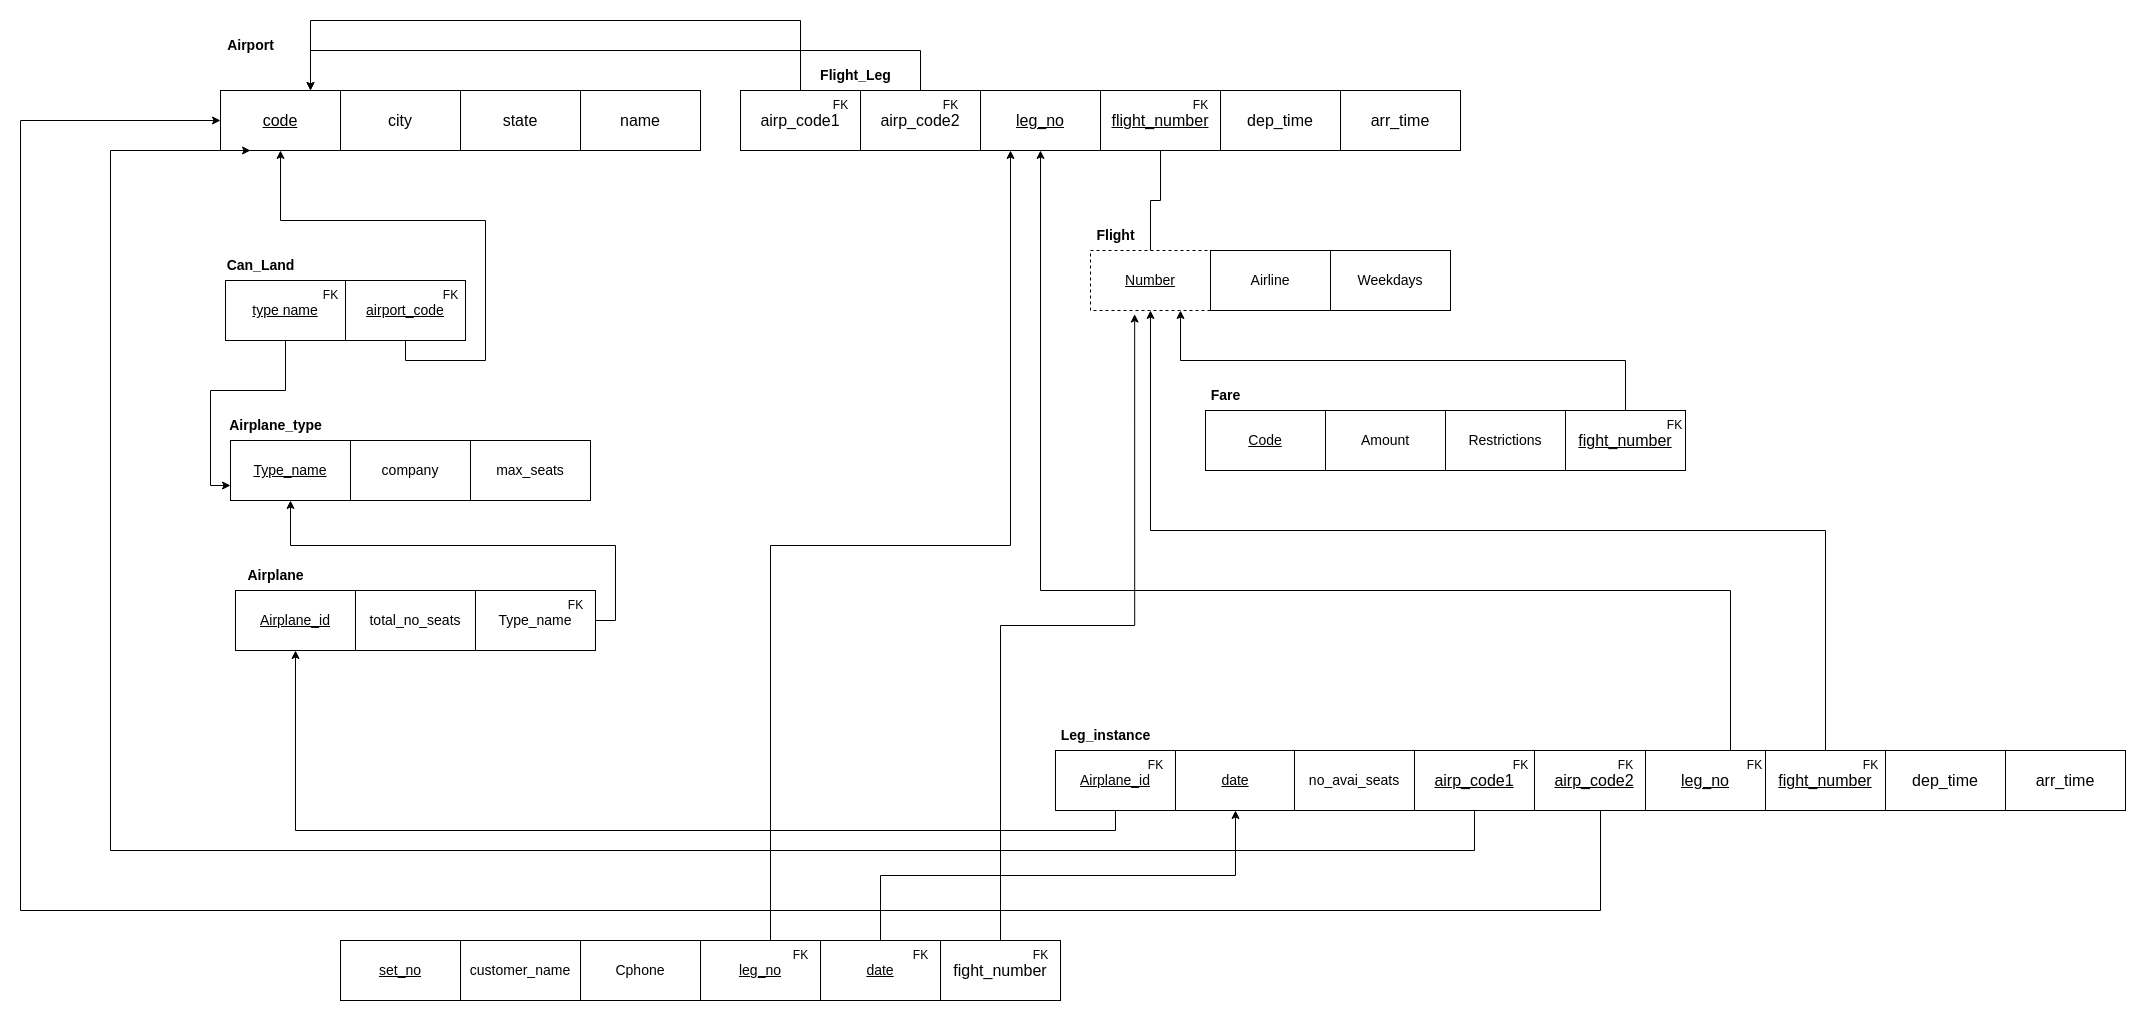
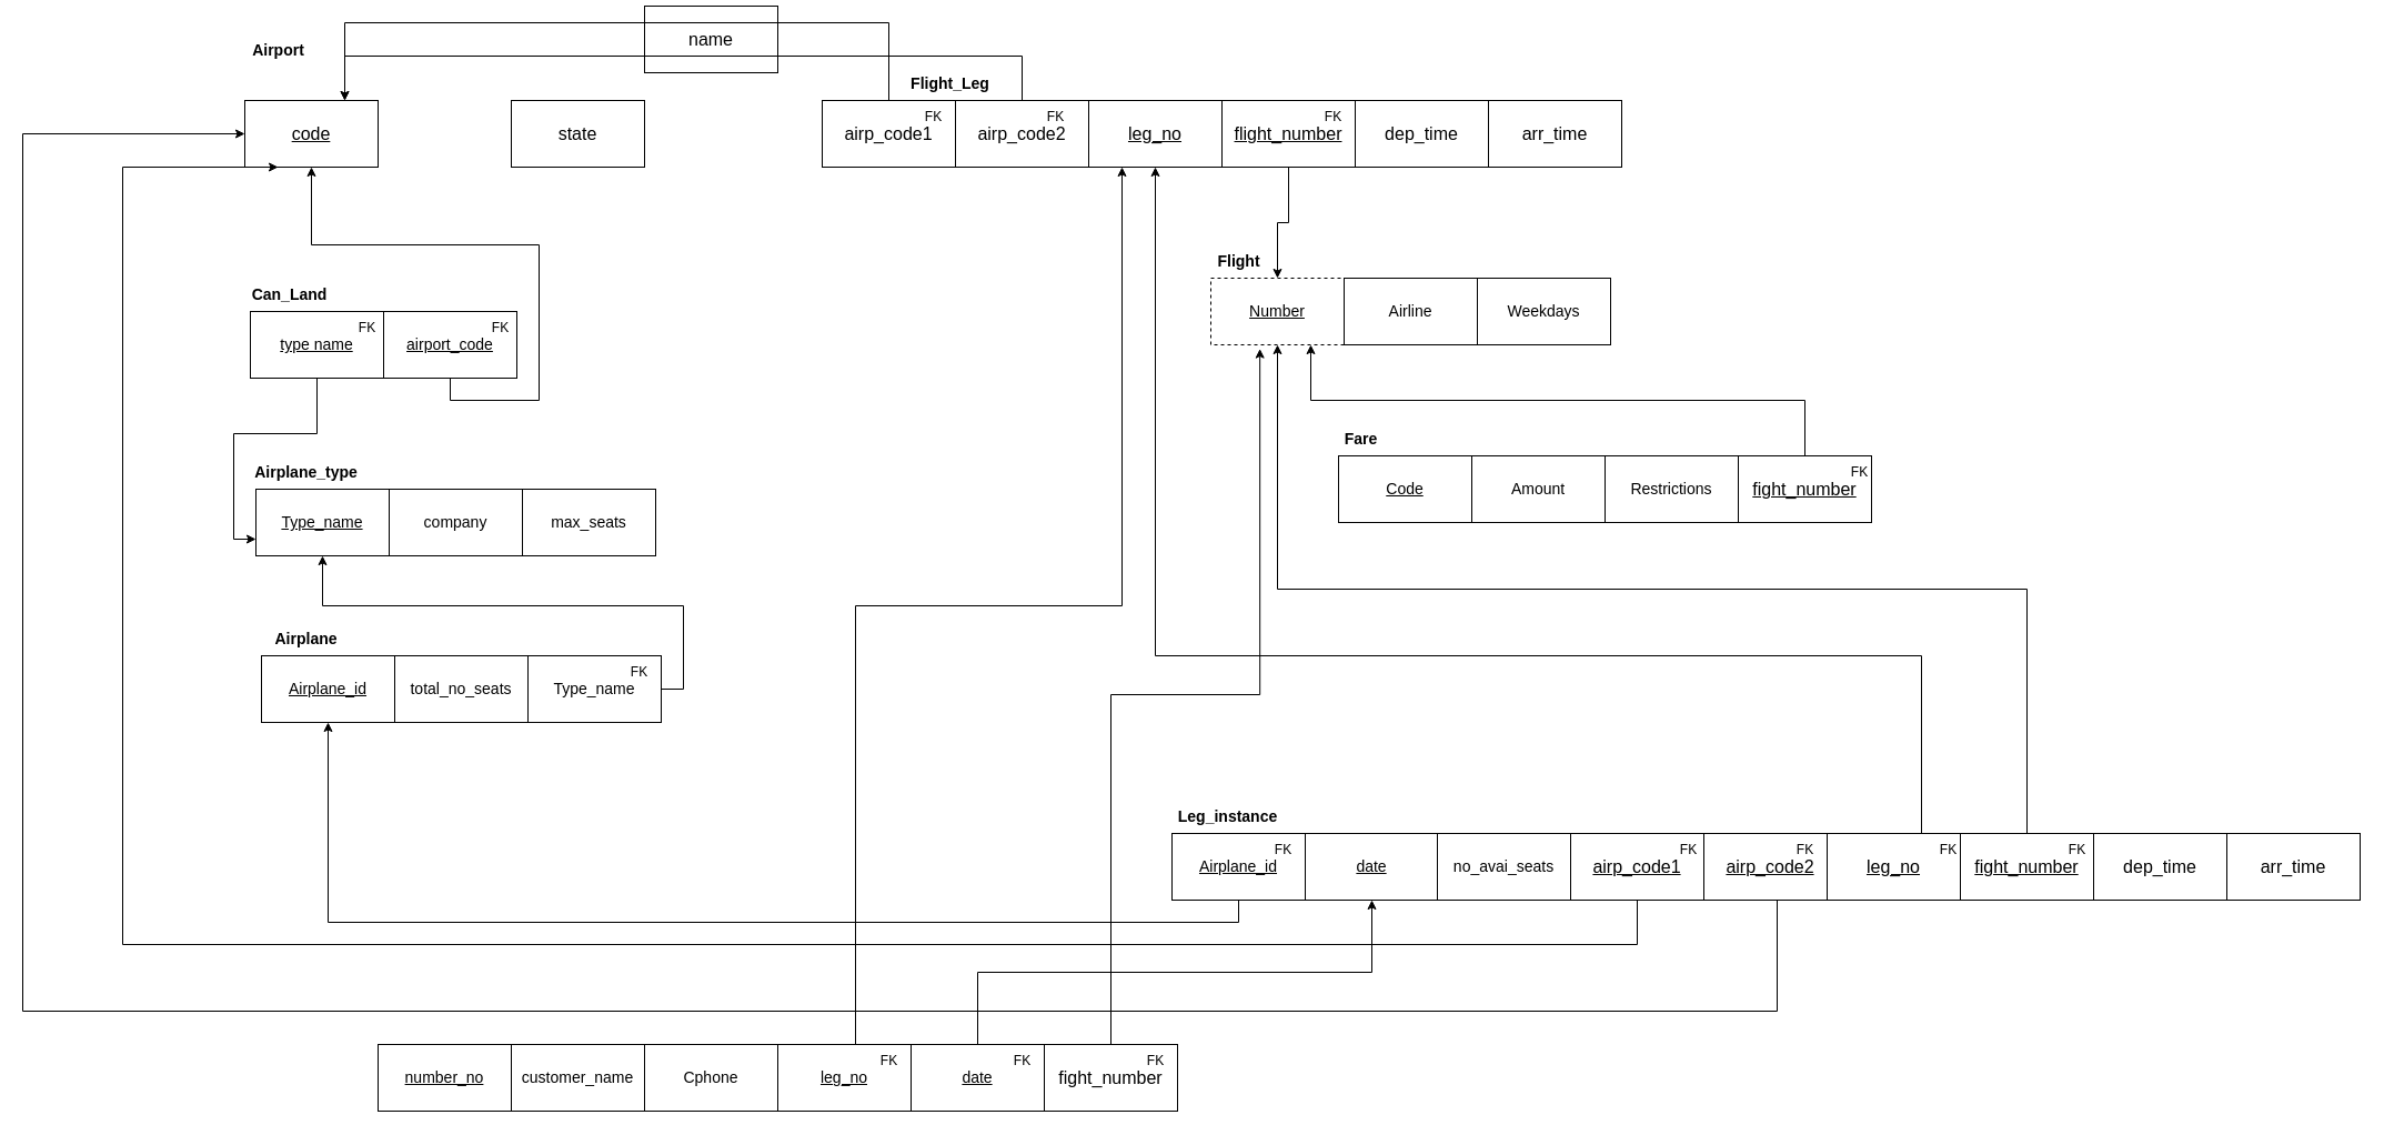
- <mxCell id="3" value="city" style="rounded=0;whiteSpace=wrap;html=1;fontSize=16;" vertex="1" parent="1"><mxGeometry x="340" y="90" width="120" height="60" as="geometry" /></mxCell>
- <mxCell id="5" value="&lt;font style=&quot;font-size: 16px;&quot;&gt;name&lt;/font&gt;" style="rounded=0;whiteSpace=wrap;html=1;" vertex="1" parent="1"><mxGeometry x="580" y="90" width="120" height="60" as="geometry" /></mxCell>
+ <mxCell id="5" value="&lt;font style=&quot;font-size: 16px;&quot;&gt;name&lt;/font&gt;" style="rounded=0;whiteSpace=wrap;html=1;" vertex="1" parent="1"><mxGeometry x="580" y="5" width="120" height="60" as="geometry" /></mxCell>
- <mxCell id="12" style="edgeStyle=orthogonalEdgeStyle;rounded=0;orthogonalLoop=1;jettySize=auto;html=1;exitX=0.5;exitY=1;exitDx=0;exitDy=0;endArrow=none;" edge="1" parent="1" source="13" target="17"><mxGeometry relative="1" as="geometry" /></mxCell>
+ <mxCell id="12" style="edgeStyle=orthogonalEdgeStyle;rounded=0;orthogonalLoop=1;jettySize=auto;html=1;exitX=0.5;exitY=1;exitDx=0;exitDy=0;" edge="1" parent="1" source="13" target="17"><mxGeometry relative="1" as="geometry" /></mxCell>
- <mxCell id="44" value="&lt;font style=&quot;font-size: 14px;&quot;&gt;&lt;u&gt;set_no&lt;/u&gt;&lt;/font&gt;" style="rounded=0;whiteSpace=wrap;html=1;" vertex="1" parent="1"><mxGeometry x="340" y="940" width="120" height="60" as="geometry" /></mxCell>
+ <mxCell id="44" value="&lt;font style=&quot;font-size: 14px;&quot;&gt;&lt;u&gt;number_no&lt;/u&gt;&lt;/font&gt;" style="rounded=0;whiteSpace=wrap;html=1;" vertex="1" parent="1"><mxGeometry x="340" y="940" width="120" height="60" as="geometry" /></mxCell>
